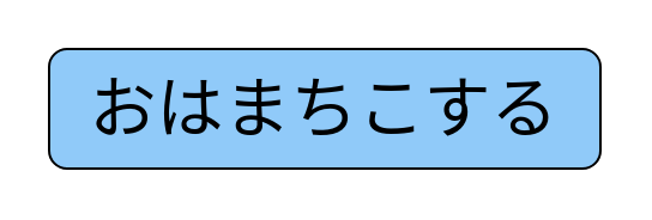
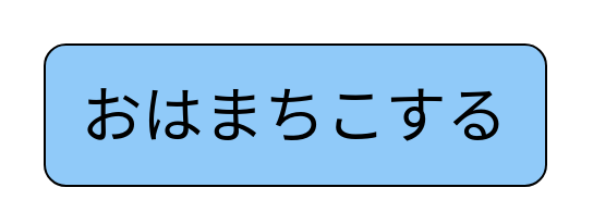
- <mxCell id="2" value="おはまちこする" style="rounded=1;whiteSpace=wrap;html=1;fillColor=#90CAF9;fontSize=28;fontFamily=Verdana;fontColor=#000000;" parent="1" vertex="1"><mxGeometry x="20" y="20" width="230" height="50" as="geometry" /></mxCell>
+ <mxCell id="2" value="おはまちこする" style="rounded=1;whiteSpace=wrap;html=1;fillColor=#90CAF9;fontSize=28;fontFamily=Verdana;fontColor=#000000;" parent="1" vertex="1"><mxGeometry x="20" y="20" width="230" height="65" as="geometry" /></mxCell>
